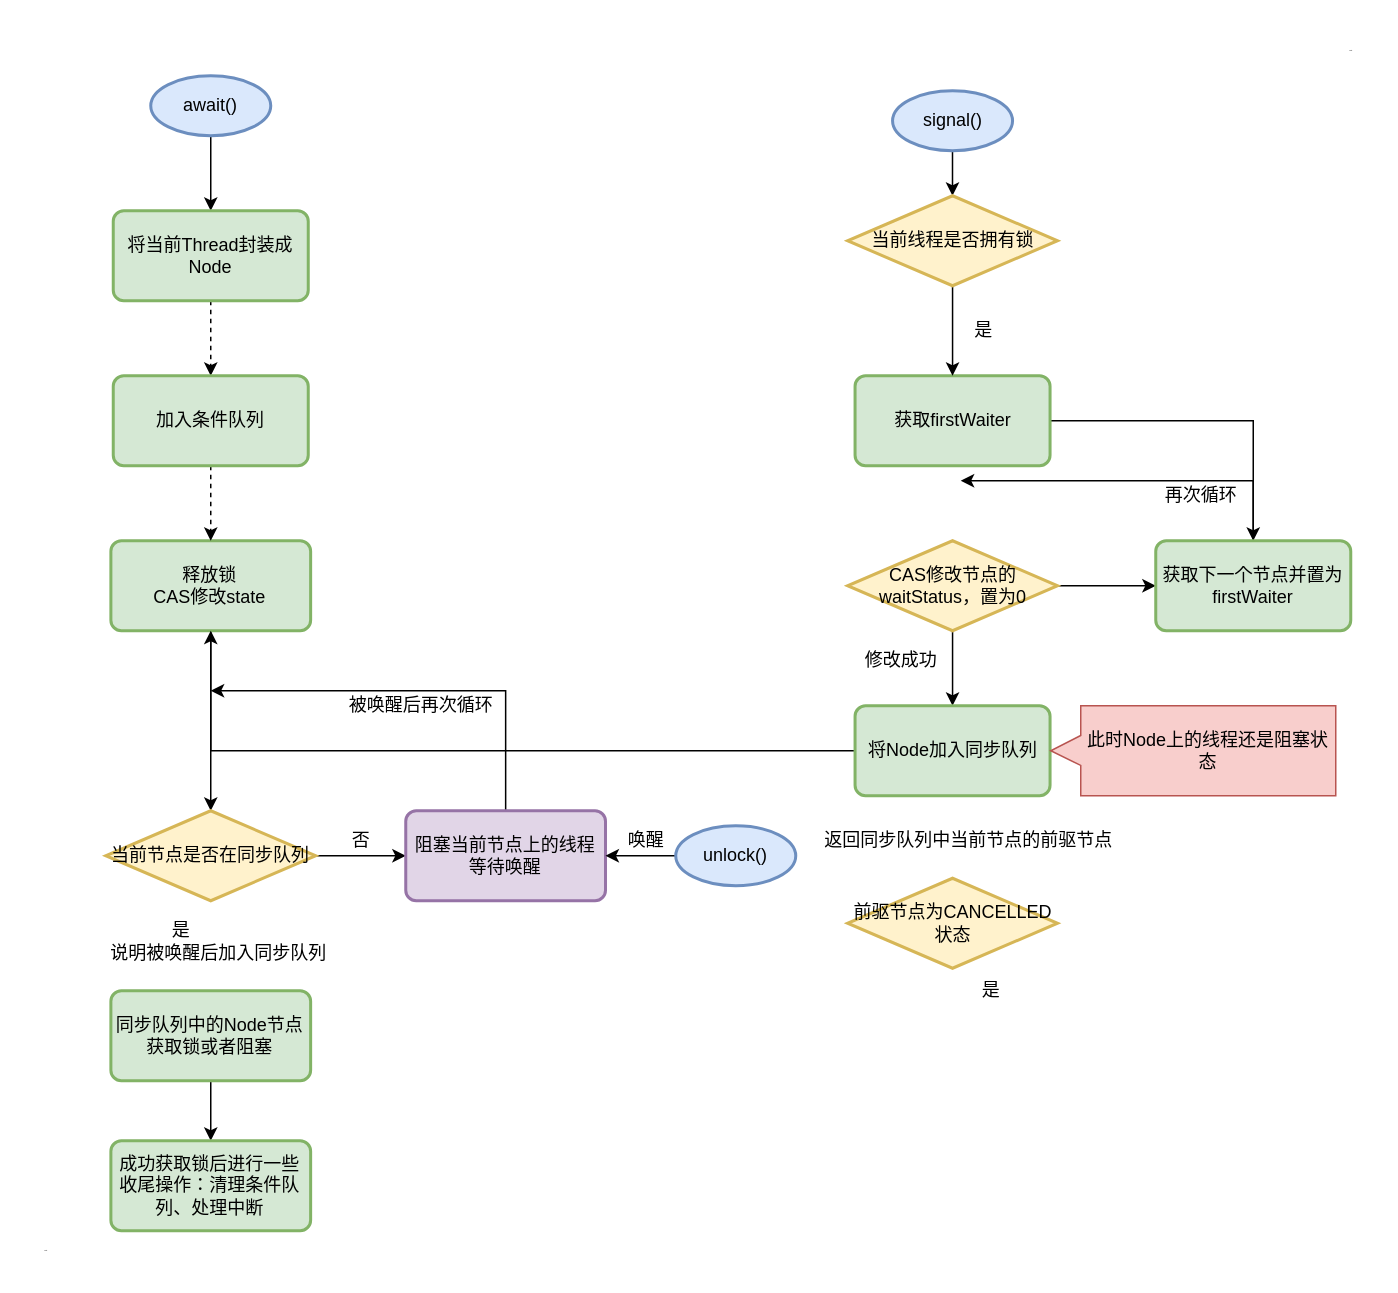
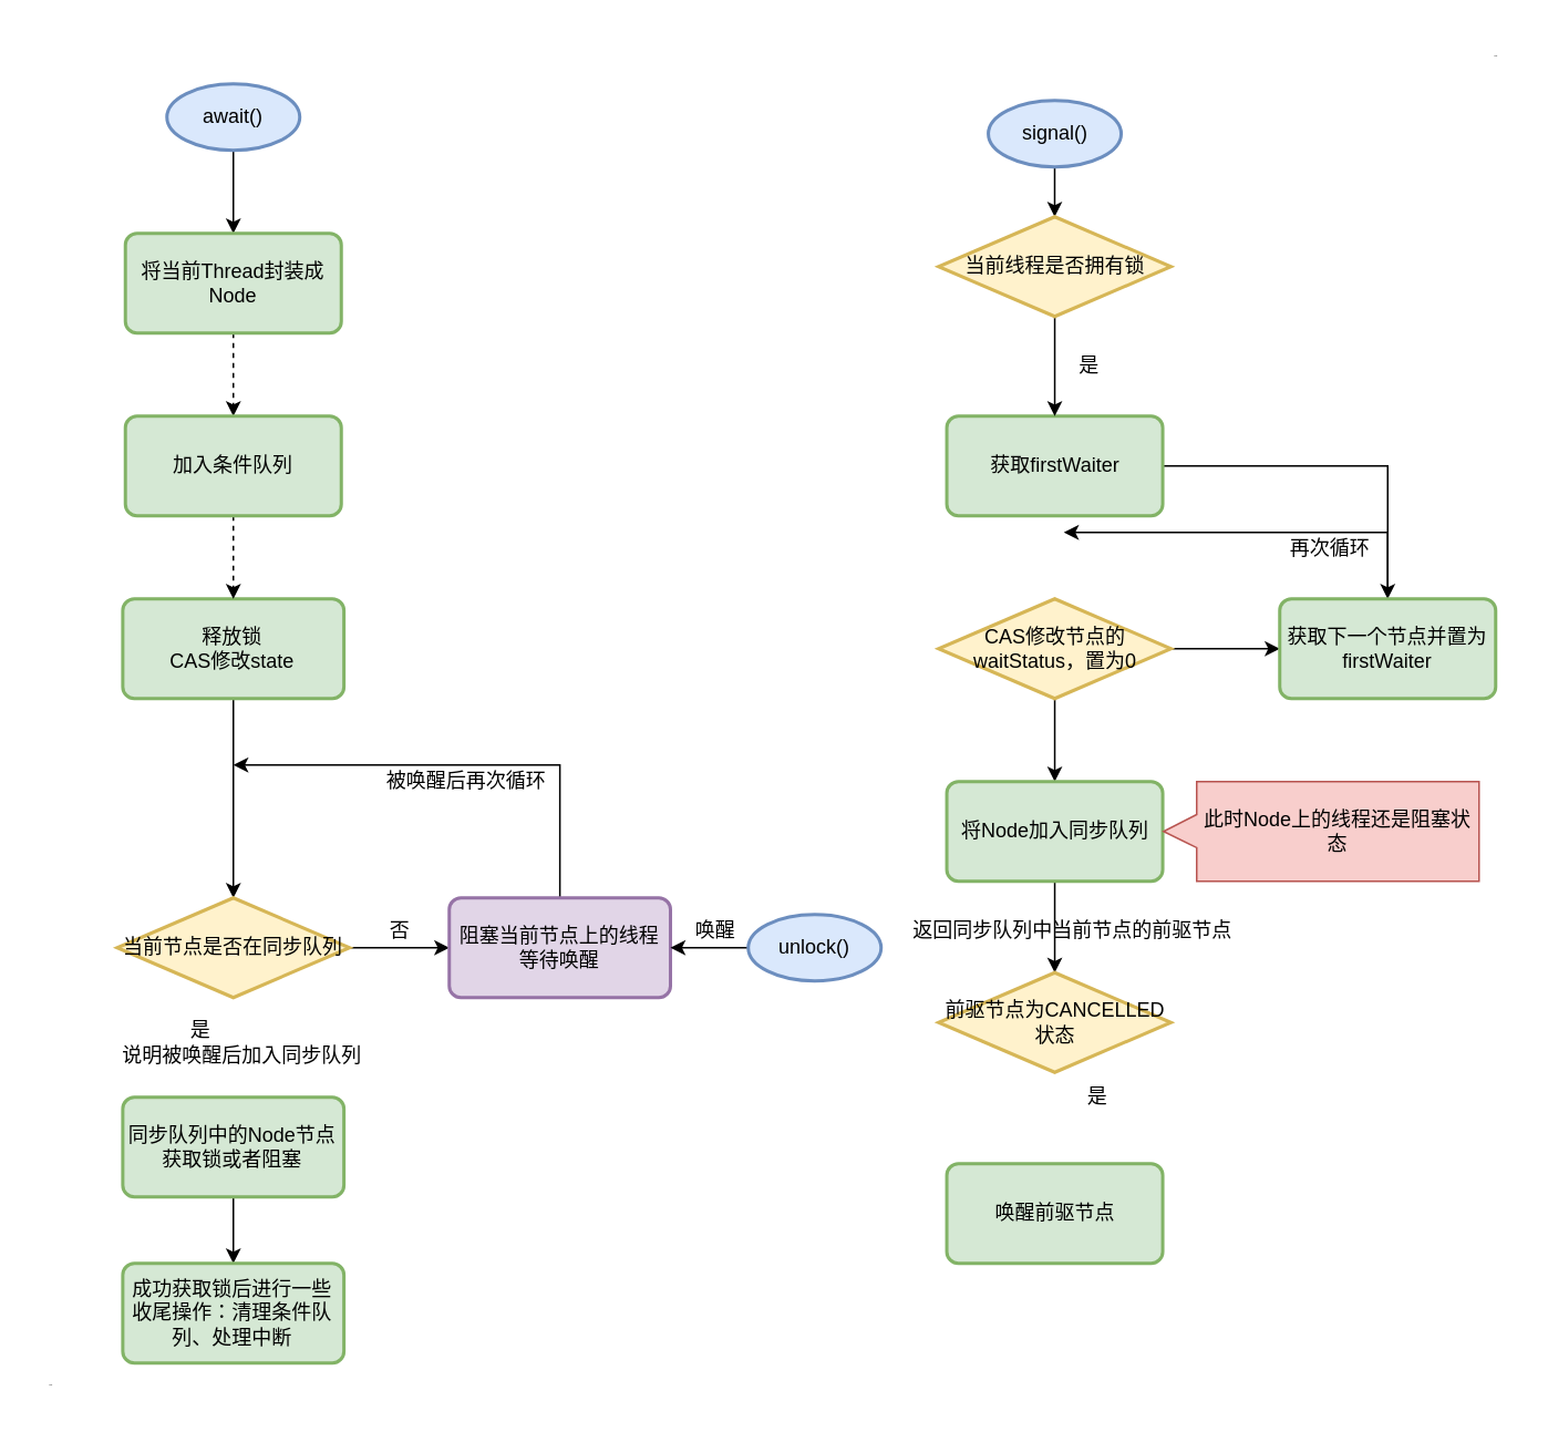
- <mxCell id="28" value="修改成功" style="text;html=1;align=center;verticalAlign=middle;resizable=0;points=[];autosize=1;" vertex="1" parent="1"><mxGeometry x="569.54" y="430" width="60" height="20" as="geometry" /></mxCell>
- <mxCell id="32" style="edgeStyle=orthogonalEdgeStyle;rounded=0;orthogonalLoop=1;jettySize=auto;html=1;" edge="1" parent="1" source="33" target="7"><mxGeometry relative="1" as="geometry"><mxPoint x="634.54" y="590" as="targetPoint" /></mxGeometry></mxCell>
+ <mxCell id="32" style="edgeStyle=orthogonalEdgeStyle;rounded=0;orthogonalLoop=1;jettySize=auto;html=1;entryX=0.5;entryY=0;entryDx=0;entryDy=0;entryPerimeter=0;" edge="1" parent="1" source="33" target="42"><mxGeometry relative="1" as="geometry"><mxPoint x="634.54" y="590" as="targetPoint" /></mxGeometry></mxCell>
+ <mxCell id="44" value="唤醒前驱节点" style="rounded=1;whiteSpace=wrap;html=1;absoluteArcSize=1;arcSize=14;strokeWidth=2;fillColor=#d5e8d4;strokeColor=#82b366;" vertex="1" parent="1"><mxGeometry x="569.54" y="700" width="130" height="60" as="geometry" /></mxCell>
